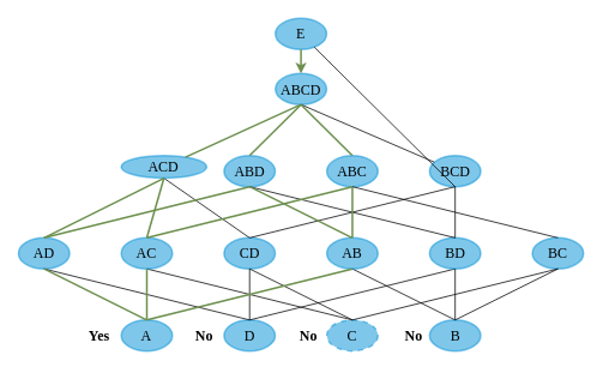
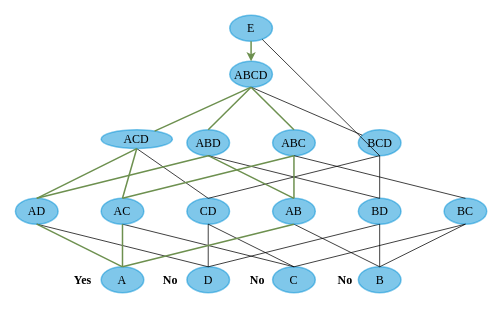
- <mxCell id="30" value="C" style="ellipse;whiteSpace=wrap;html=1;rounded=1;shadow=0;glass=0;labelBackgroundColor=none;strokeColor=#008FD5;strokeWidth=2;fillColor=#008FD5;gradientColor=none;fontFamily=Palatino;fontSize=16;fontColor=#000000;align=center;opacity=50;spacing=15;verticalAlign=middle;horizontal=1;aspect=fixed;dashed=1;" parent="2" vertex="1"><mxGeometry x="343.2" y="335.526" width="56.907" height="34.474" as="geometry" /></mxCell>
+ <mxCell id="30" value="C" style="ellipse;whiteSpace=wrap;html=1;rounded=1;shadow=0;glass=0;labelBackgroundColor=none;strokeColor=#008FD5;strokeWidth=2;fillColor=#008FD5;gradientColor=none;fontFamily=Palatino;fontSize=16;fontColor=#000000;align=center;opacity=50;spacing=15;verticalAlign=middle;horizontal=1;aspect=fixed;" parent="2" vertex="1"><mxGeometry x="343.2" y="335.526" width="56.907" height="34.474" as="geometry" /></mxCell>
